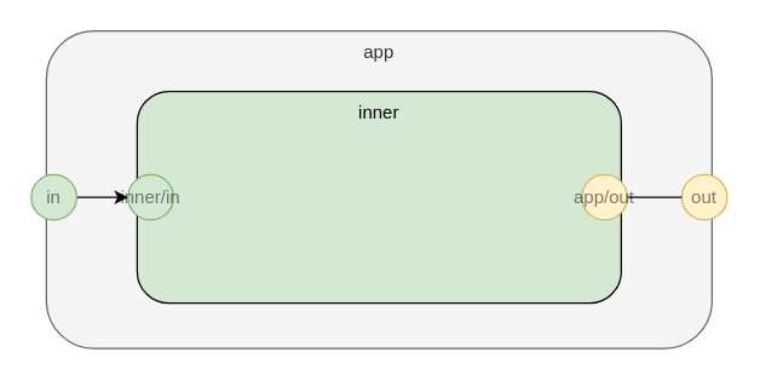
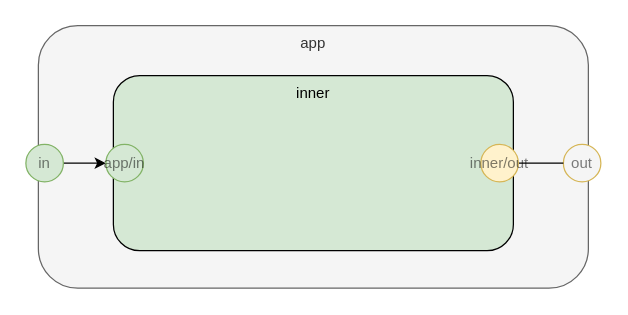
- <mxCell id="7" value="inner/in" style="ellipse;whiteSpace=wrap;html=1;aspect=fixed;fillColor=#d5e8d4;align=center;strokeColor=#82b366;textOpacity=50;" parent="1" vertex="1"><mxGeometry x="84" y="115" width="30" height="30" as="geometry" /></mxCell>
+ <mxCell id="7" value="app/in" style="ellipse;whiteSpace=wrap;html=1;aspect=fixed;fillColor=#d5e8d4;align=center;strokeColor=#82b366;textOpacity=50;" parent="1" vertex="1"><mxGeometry x="84" y="115" width="30" height="30" as="geometry" /></mxCell>
- <mxCell id="9" value="app/out" style="ellipse;whiteSpace=wrap;html=1;aspect=fixed;fillColor=#fff2cc;align=center;strokeColor=#d6b656;textOpacity=50;" parent="1" vertex="1"><mxGeometry x="384" y="115" width="30" height="30" as="geometry" /></mxCell>
+ <mxCell id="9" value="inner/out" style="ellipse;whiteSpace=wrap;html=1;aspect=fixed;fillColor=#fff2cc;align=center;strokeColor=#d6b656;textOpacity=50;" parent="1" vertex="1"><mxGeometry x="384" y="115" width="30" height="30" as="geometry" /></mxCell>
- <mxCell id="4" value="out" style="ellipse;whiteSpace=wrap;html=1;aspect=fixed;fillColor=#fff2cc;align=center;strokeColor=#d6b656;textOpacity=50;" parent="1" vertex="1"><mxGeometry x="450" y="115" width="30" height="30" as="geometry" /></mxCell>
+ <mxCell id="4" value="out" style="ellipse;whiteSpace=wrap;html=1;aspect=fixed;fillColor=#f5f5f5;align=center;strokeColor=#d6b656;textOpacity=50;" parent="1" vertex="1"><mxGeometry x="450" y="115" width="30" height="30" as="geometry" /></mxCell>
